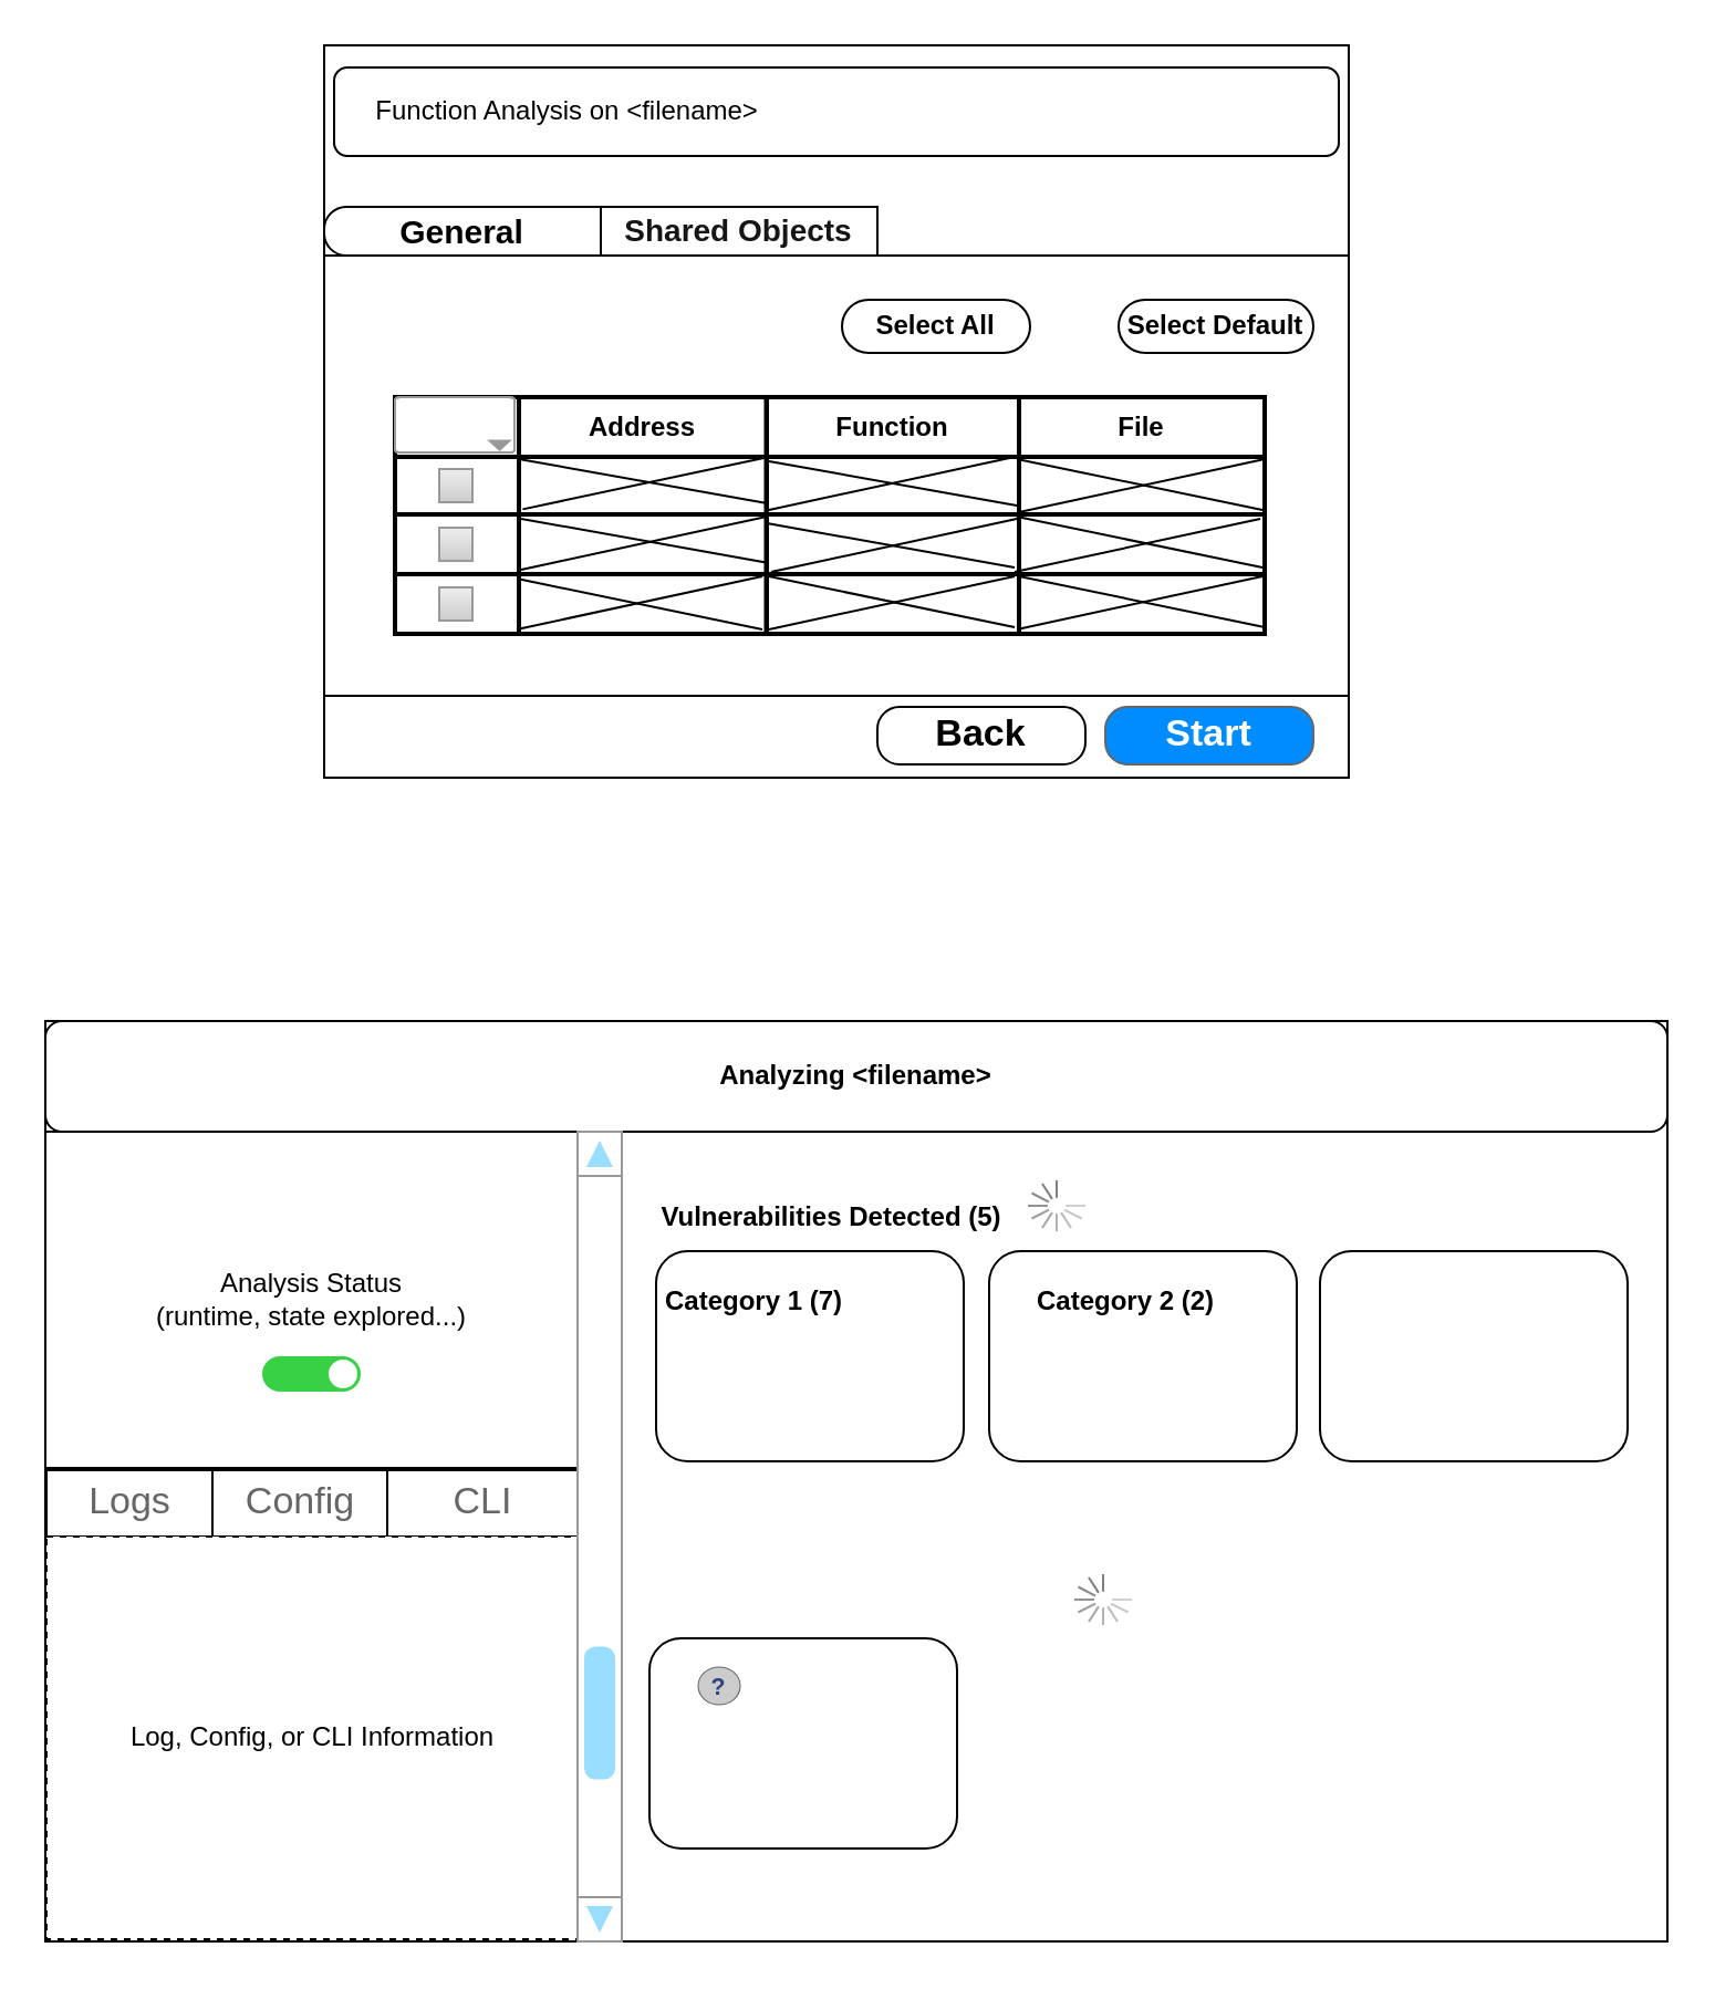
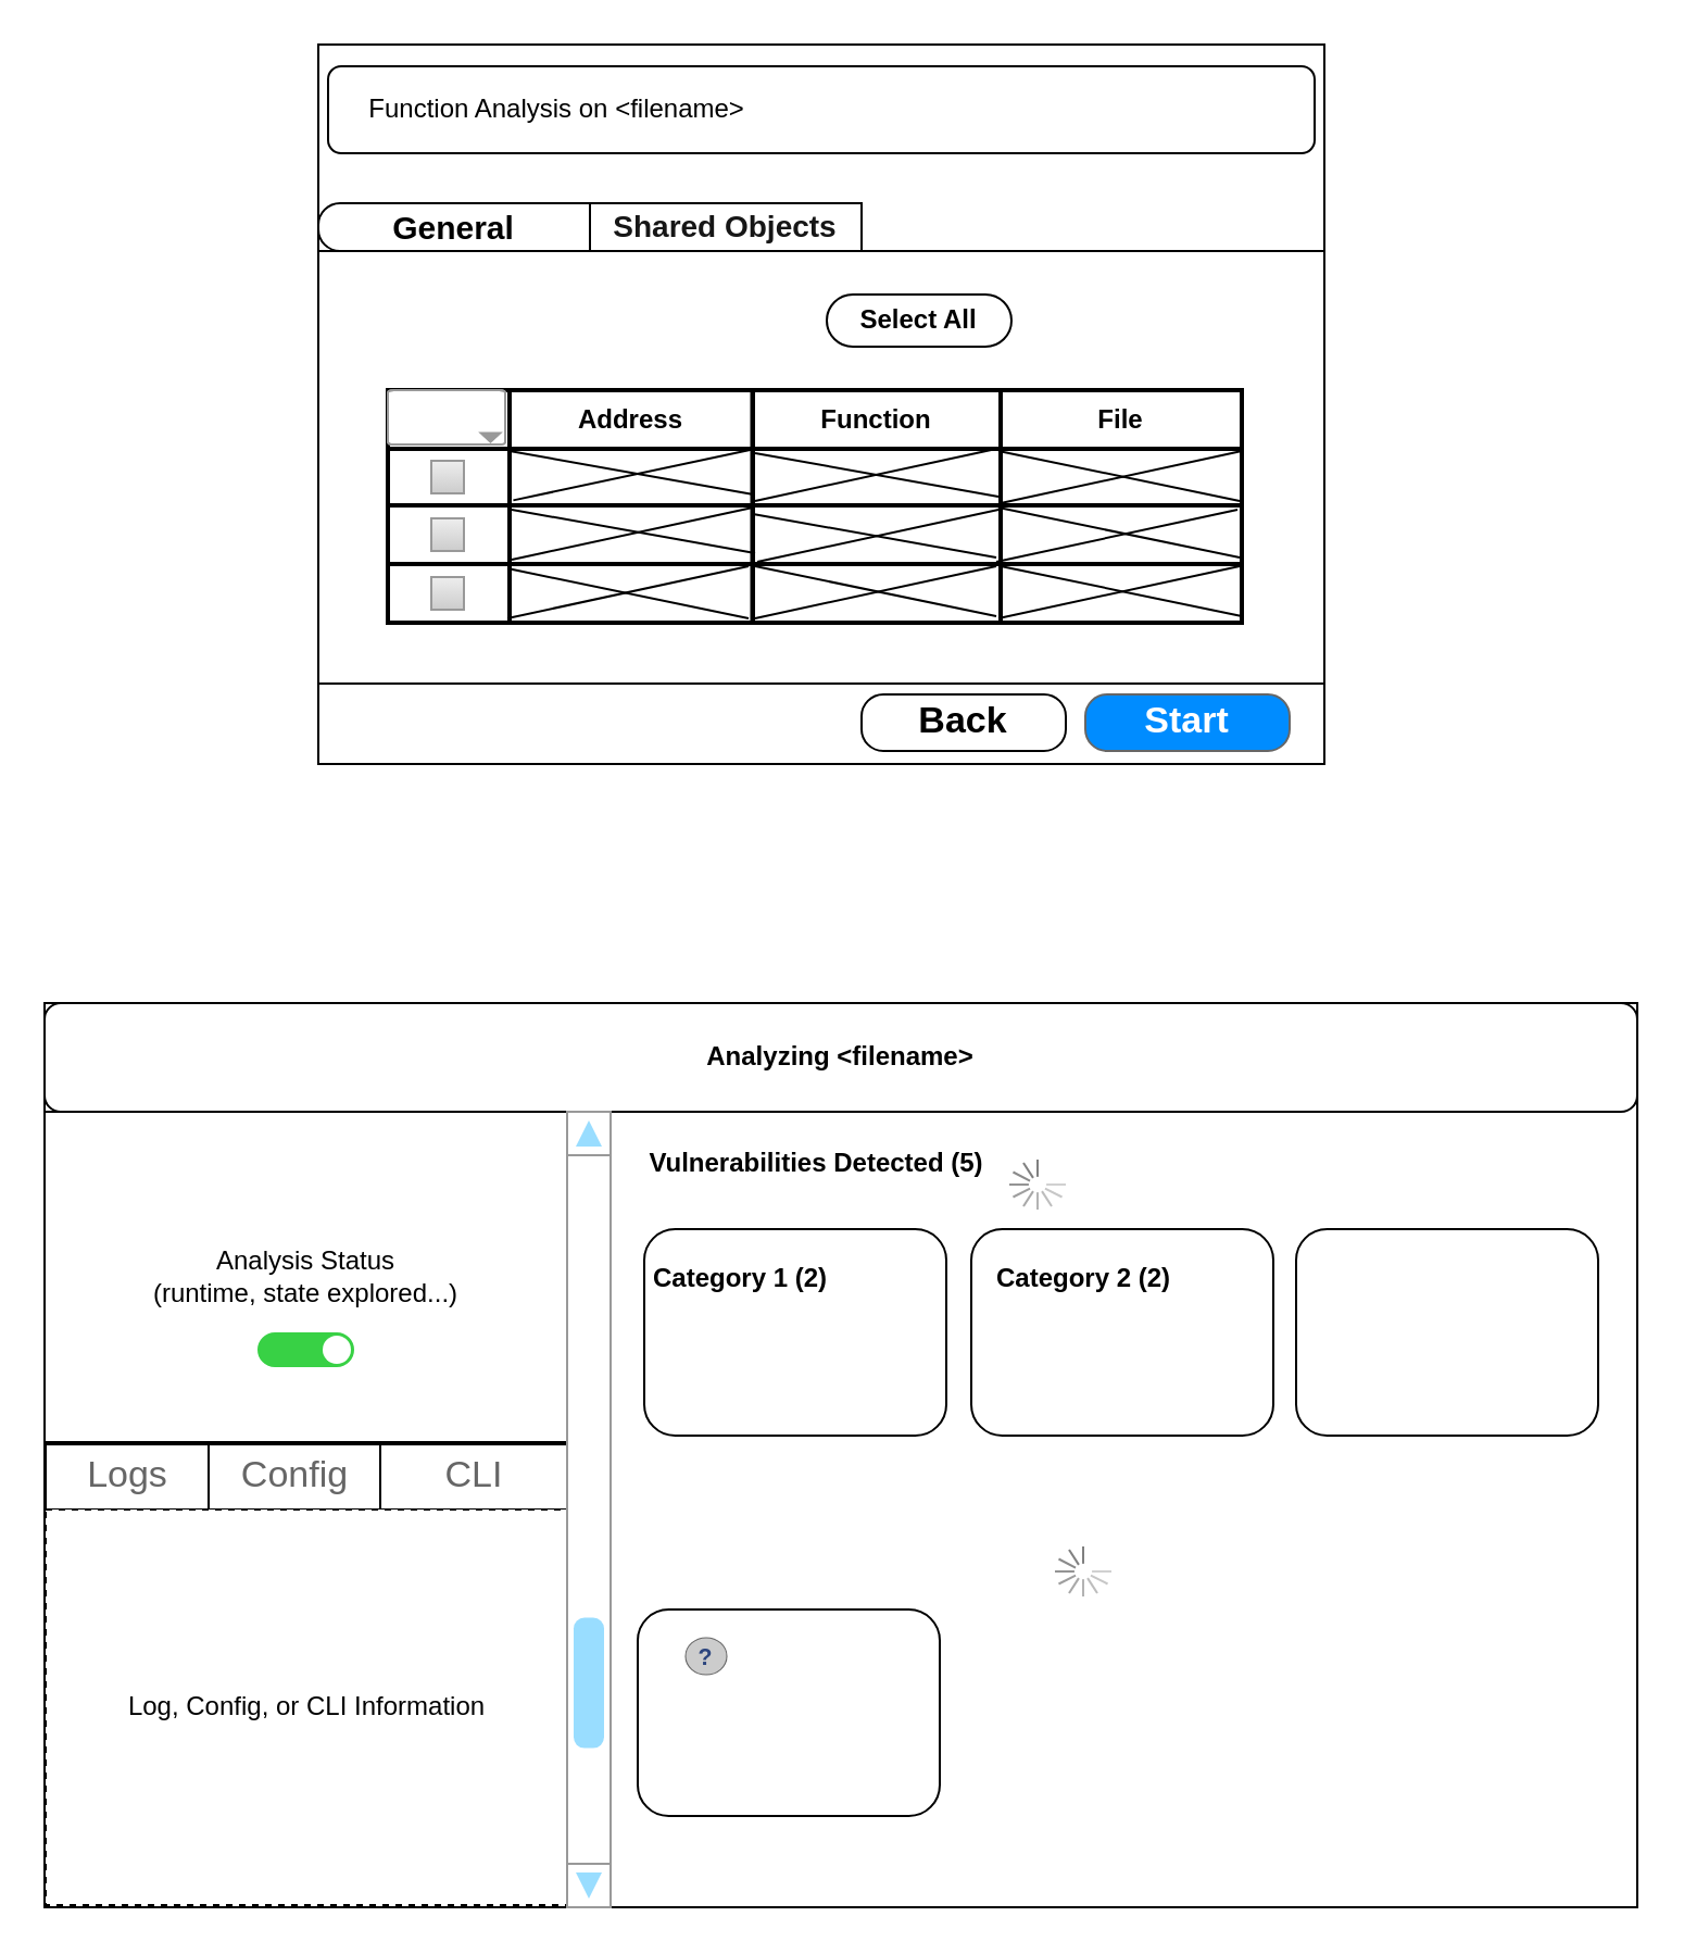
- <mxCell id="60" value="&lt;b&gt;Select Default&lt;/b&gt;" style="rounded=1;whiteSpace=wrap;html=1;arcSize=50;" vertex="1" parent="1"><mxGeometry x="505" y="135" width="88" height="24" as="geometry" /></mxCell>
- <mxCell id="72" value="Vulnerabilities Detected (5)" style="text;html=1;align=center;verticalAlign=middle;whiteSpace=wrap;rounded=0;fontStyle=1" vertex="1" parent="1"><mxGeometry x="293" y="535" width="165" height="30" as="geometry" /></mxCell>
+ <mxCell id="72" value="Vulnerabilities Detected (5)" style="text;html=1;align=center;verticalAlign=middle;whiteSpace=wrap;rounded=0;fontStyle=1" vertex="1" parent="1"><mxGeometry x="293" y="520" width="165" height="30" as="geometry" /></mxCell>
- <mxCell id="76" value="Category 1 (7)" style="text;html=1;align=center;verticalAlign=middle;whiteSpace=wrap;rounded=0;fontStyle=1" vertex="1" parent="1"><mxGeometry x="288.5" y="573" width="103" height="30" as="geometry" /></mxCell>
+ <mxCell id="76" value="Category 1 (2)" style="text;html=1;align=center;verticalAlign=middle;whiteSpace=wrap;rounded=0;fontStyle=1" vertex="1" parent="1"><mxGeometry x="288.5" y="573" width="103" height="30" as="geometry" /></mxCell>
- <mxCell id="77" value="Category 2 (2)" style="text;html=1;align=center;verticalAlign=middle;whiteSpace=wrap;rounded=0;fontStyle=1" vertex="1" parent="1"><mxGeometry x="456.5" y="573" width="103" height="30" as="geometry" /></mxCell>
+ <mxCell id="77" value="Category 2 (2)" style="text;html=1;align=center;verticalAlign=middle;whiteSpace=wrap;rounded=0;fontStyle=1" vertex="1" parent="1"><mxGeometry x="446.5" y="573" width="103" height="30" as="geometry" /></mxCell>
